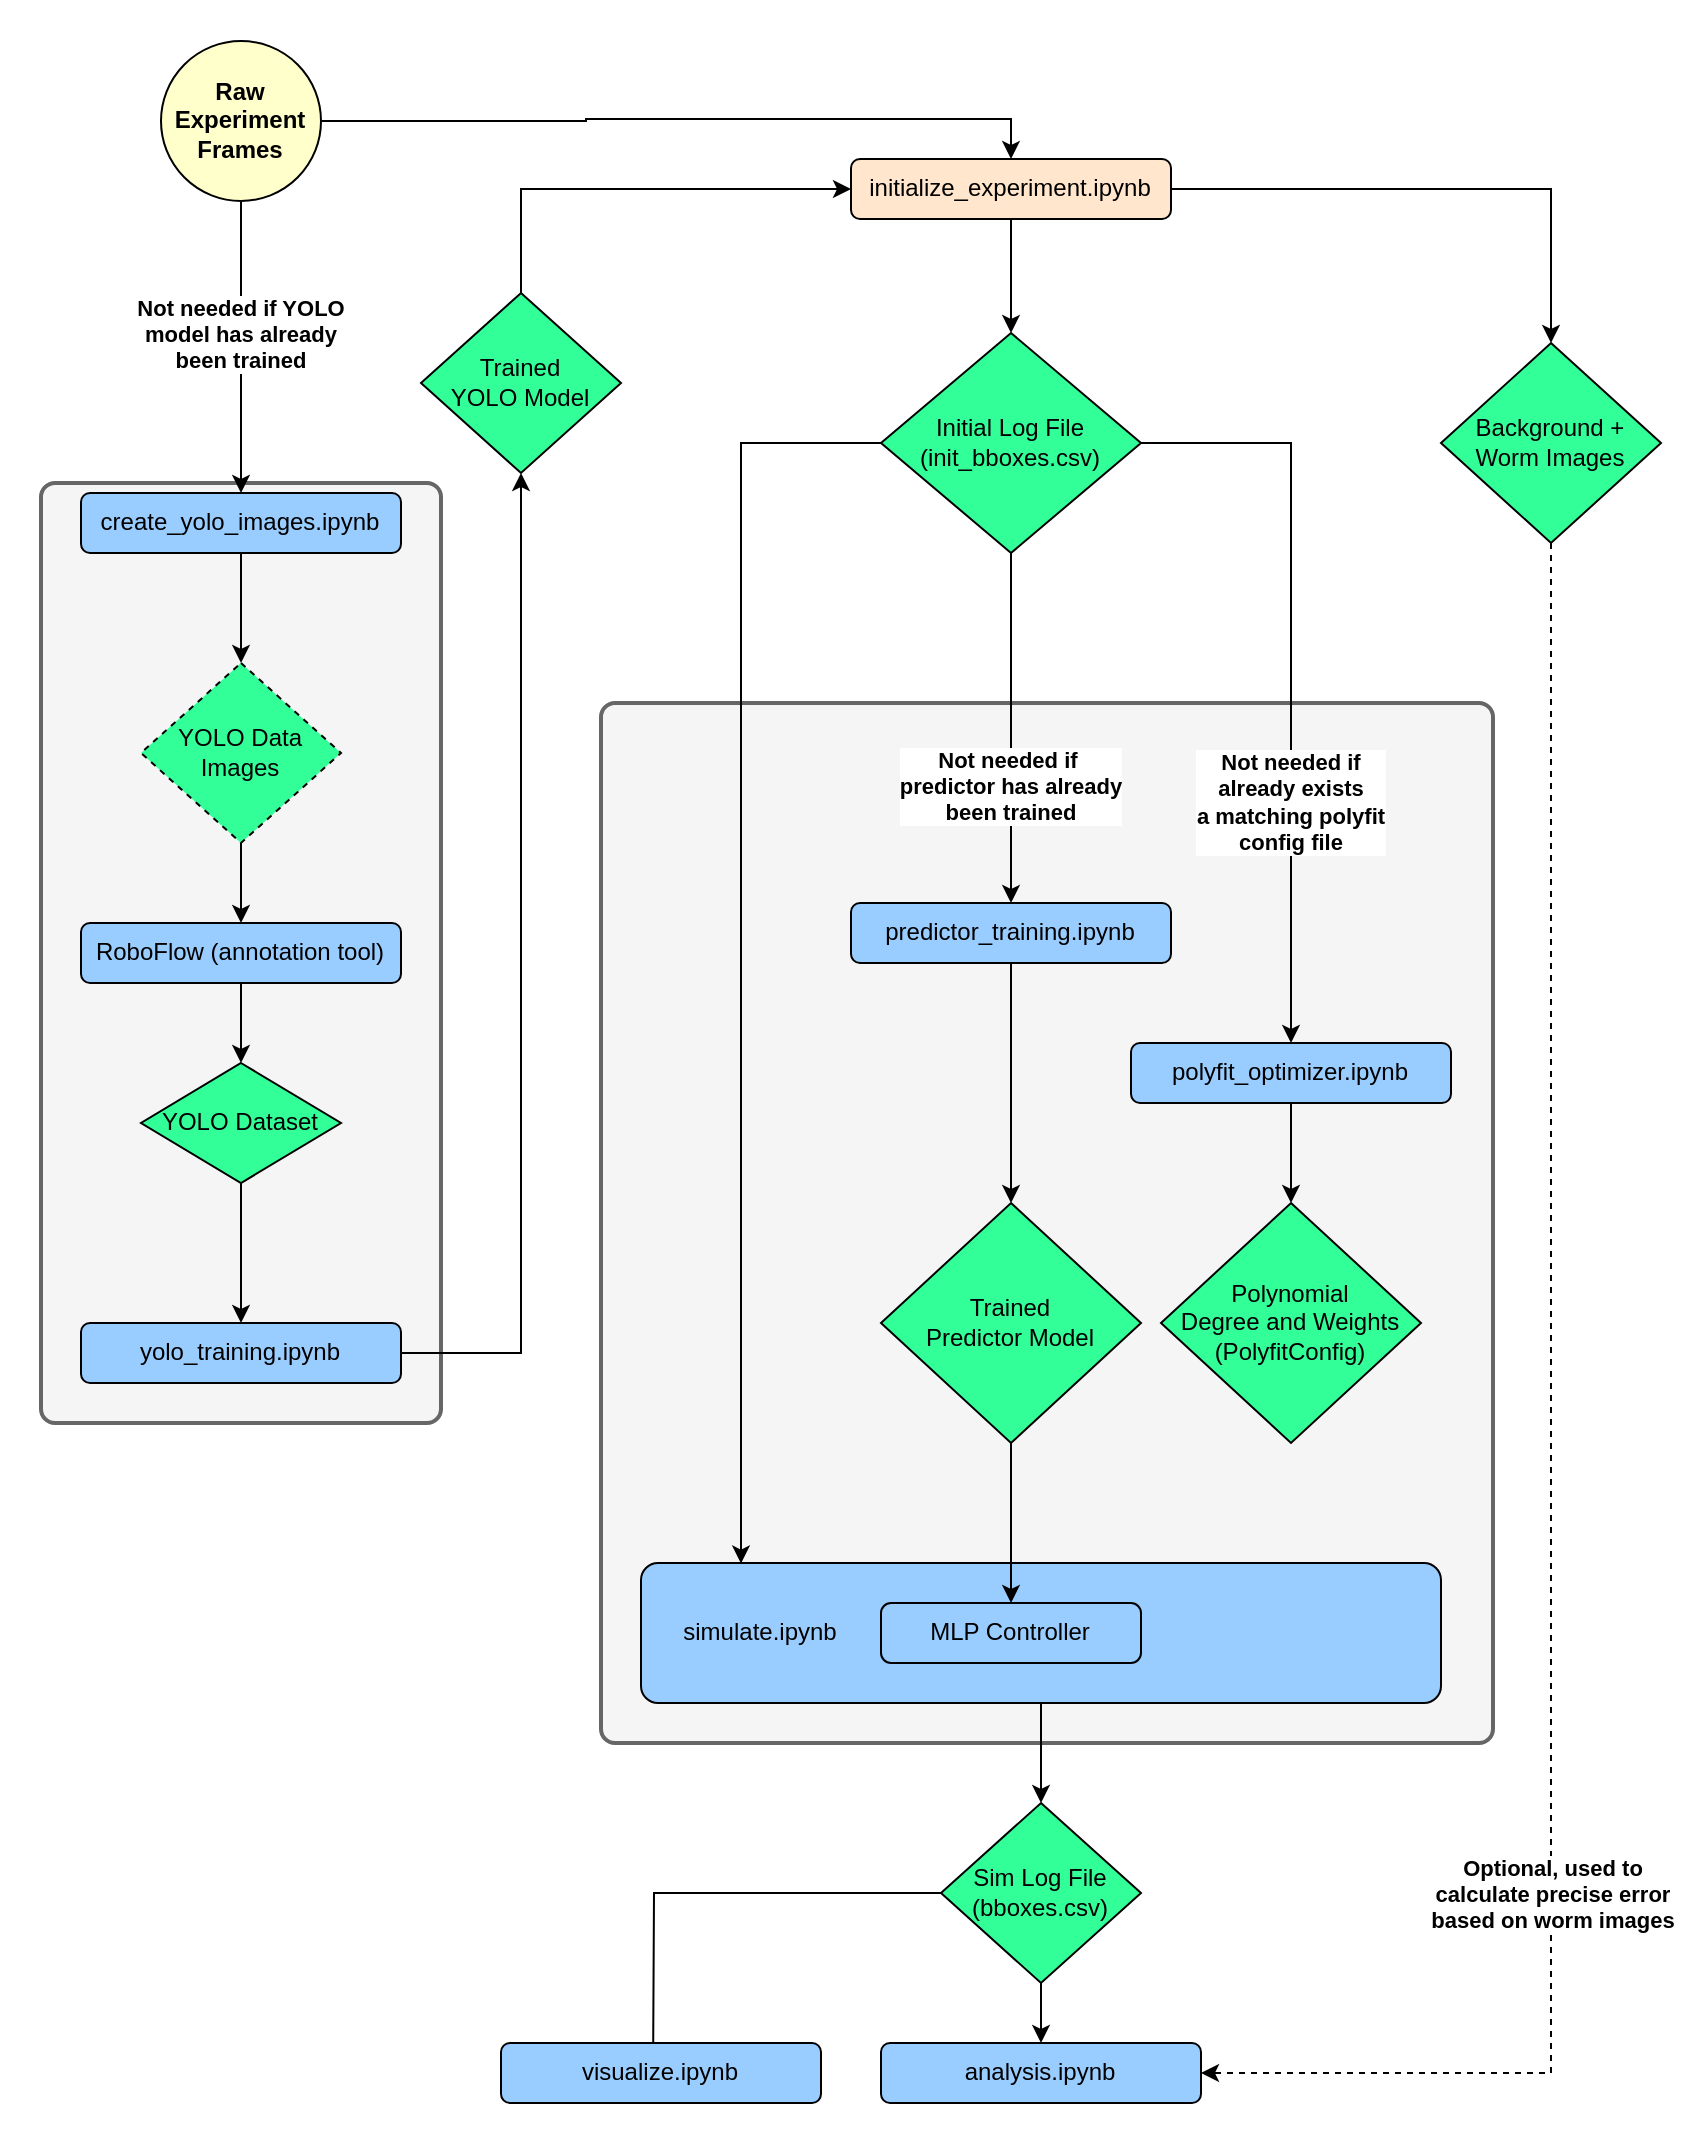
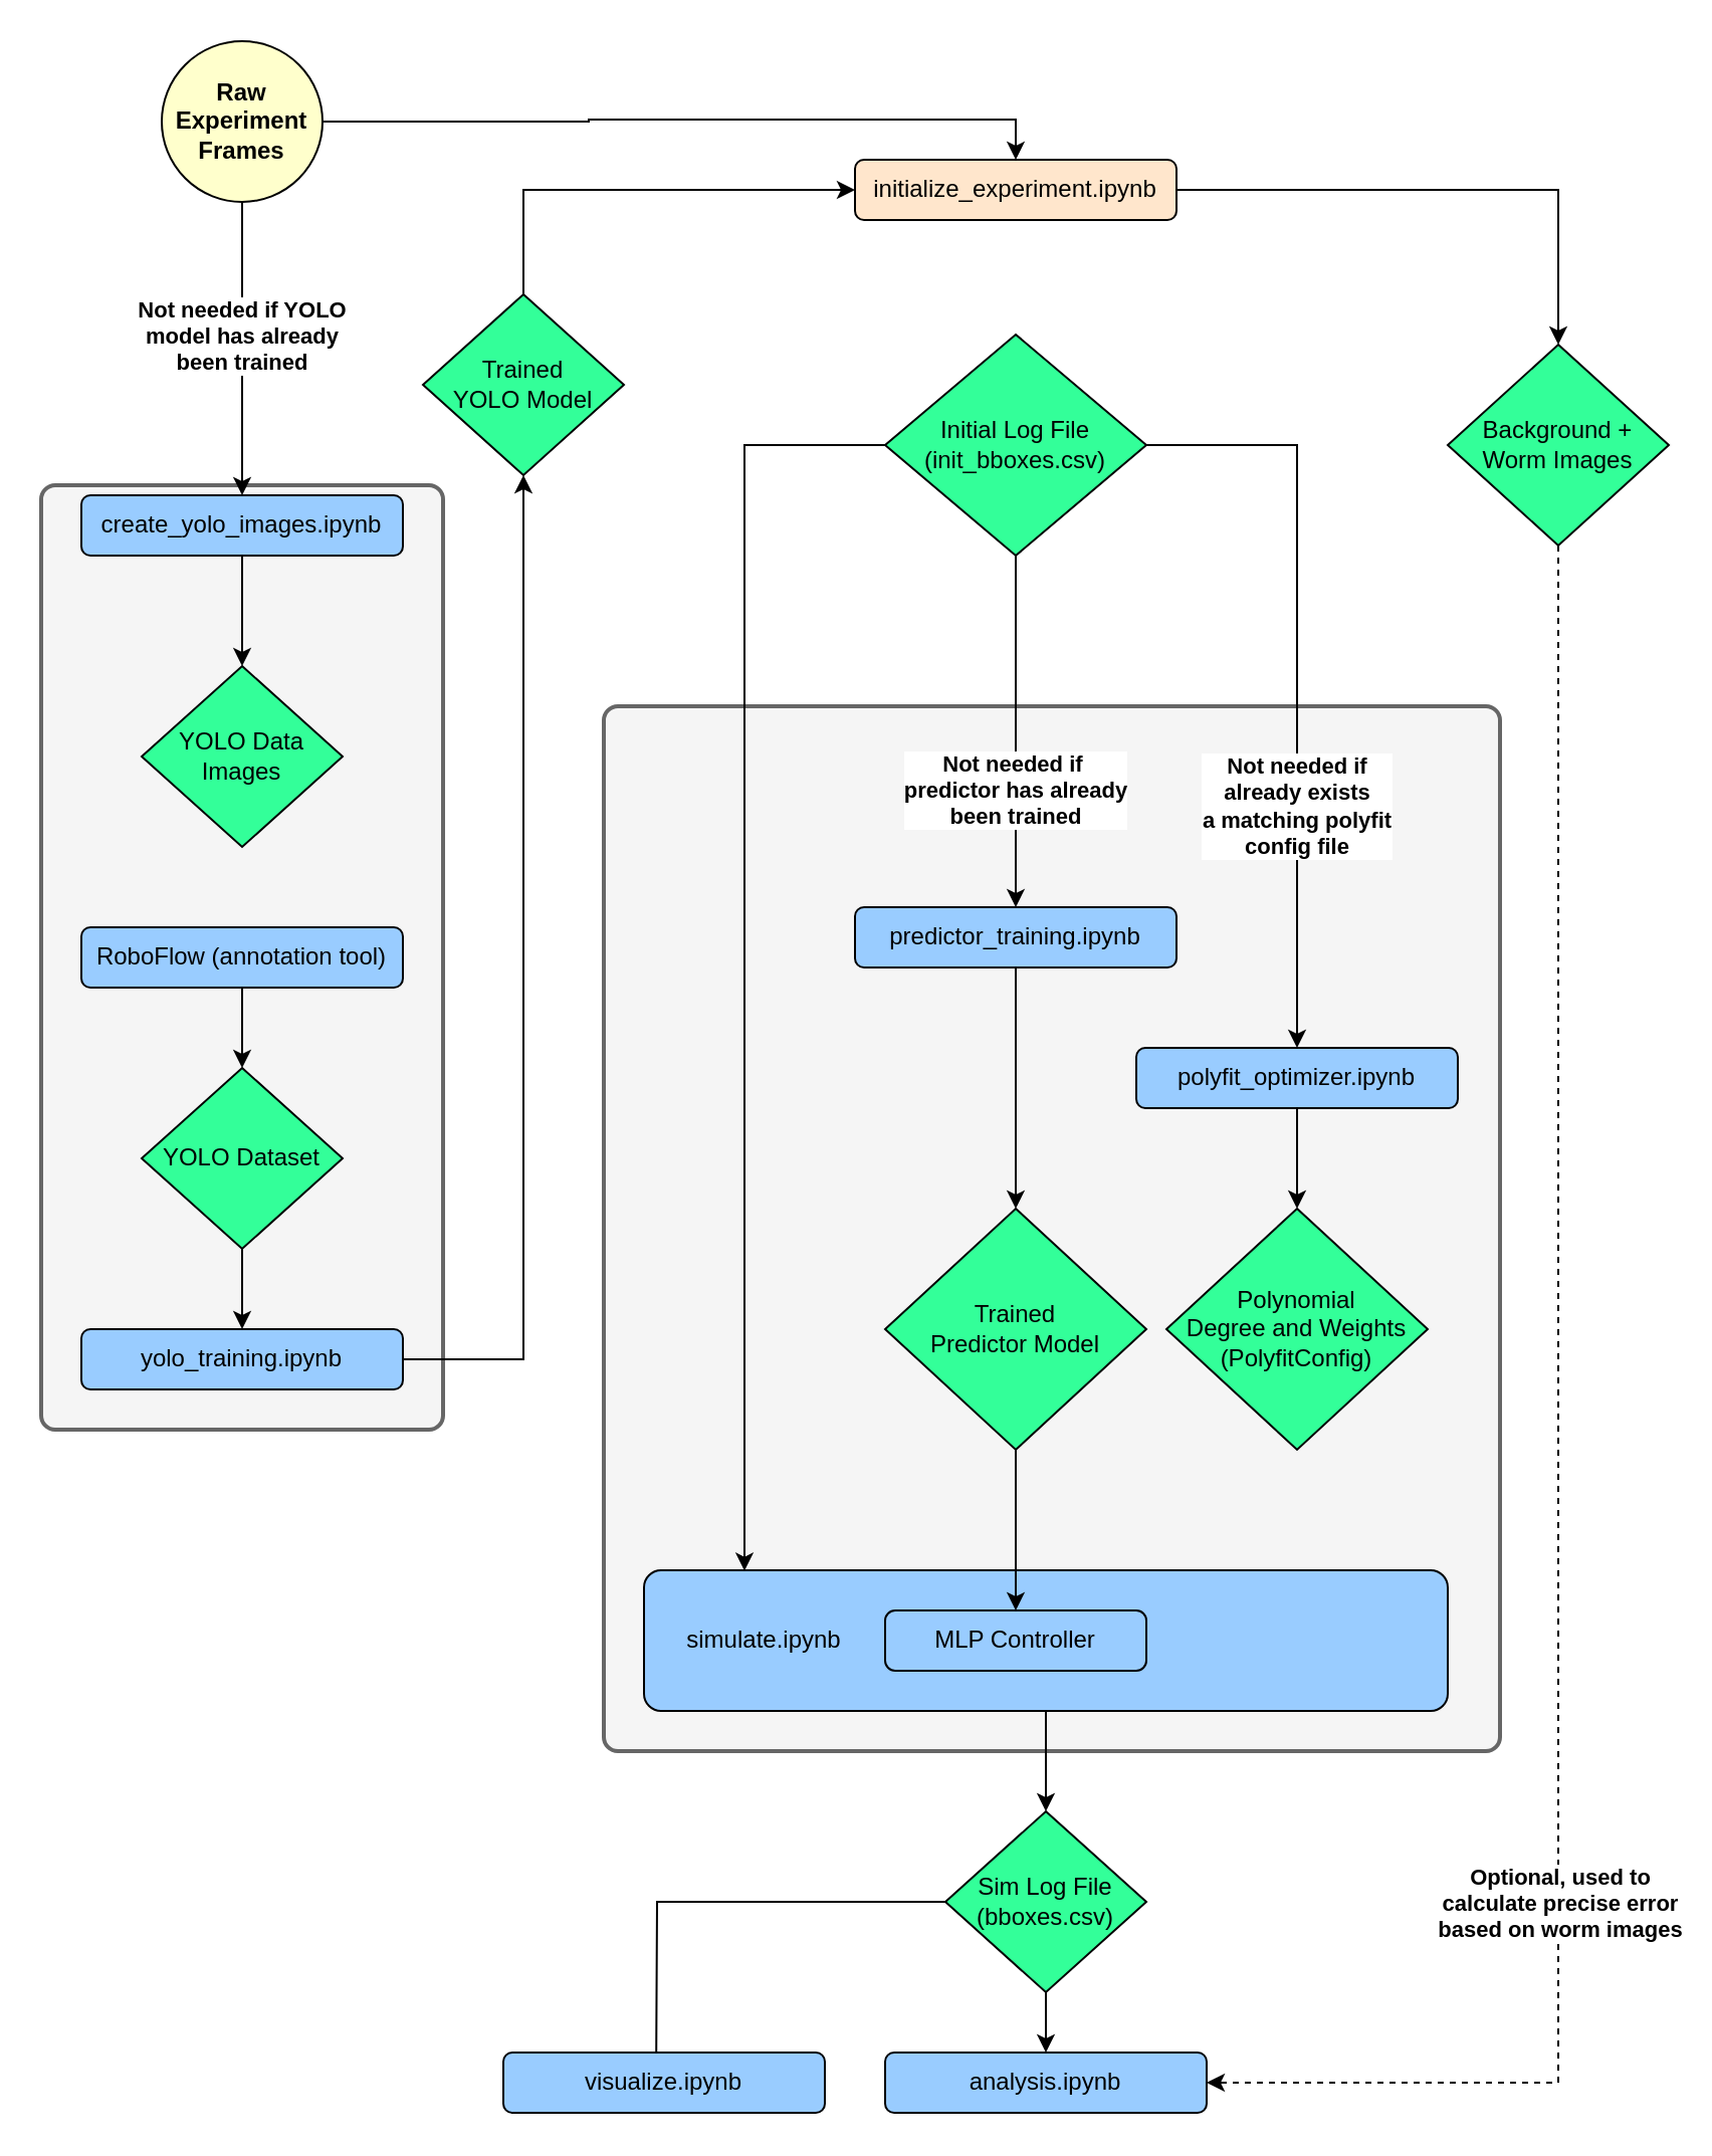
- <mxCell id="18" style="edgeStyle=orthogonalEdgeStyle;rounded=0;orthogonalLoop=1;jettySize=auto;html=1;exitX=0.5;exitY=1;exitDx=0;exitDy=0;entryX=0.5;entryY=0;entryDx=0;entryDy=0;" edge="1" parent="1" source="19" target="22"><mxGeometry relative="1" as="geometry" /></mxCell>
- <mxCell id="8" value="YOLO Data Images" style="rhombus;whiteSpace=wrap;html=1;fillColor=#33FF99;dashed=1;" parent="1" vertex="1"><mxGeometry x="70" y="331" width="100" height="90" as="geometry" /></mxCell>
+ <mxCell id="8" value="YOLO Data Images" style="rhombus;whiteSpace=wrap;html=1;fillColor=#33FF99;" parent="1" vertex="1"><mxGeometry x="70" y="331" width="100" height="90" as="geometry" /></mxCell>
- <mxCell id="7" style="edgeStyle=orthogonalEdgeStyle;rounded=0;orthogonalLoop=1;jettySize=auto;html=1;exitX=0.5;exitY=1;exitDx=0;exitDy=0;entryX=0.5;entryY=0;entryDx=0;entryDy=0;" parent="1" source="8" target="10" edge="1"><mxGeometry relative="1" as="geometry" /></mxCell>
- <mxCell id="12" value="YOLO Dataset" style="rhombus;whiteSpace=wrap;html=1;fillColor=#33FF99;" parent="1" vertex="1"><mxGeometry x="70" y="531" width="100" height="60" as="geometry" /></mxCell>
+ <mxCell id="12" value="YOLO Dataset" style="rhombus;whiteSpace=wrap;html=1;fillColor=#33FF99;" parent="1" vertex="1"><mxGeometry x="70" y="531" width="100" height="90" as="geometry" /></mxCell>
